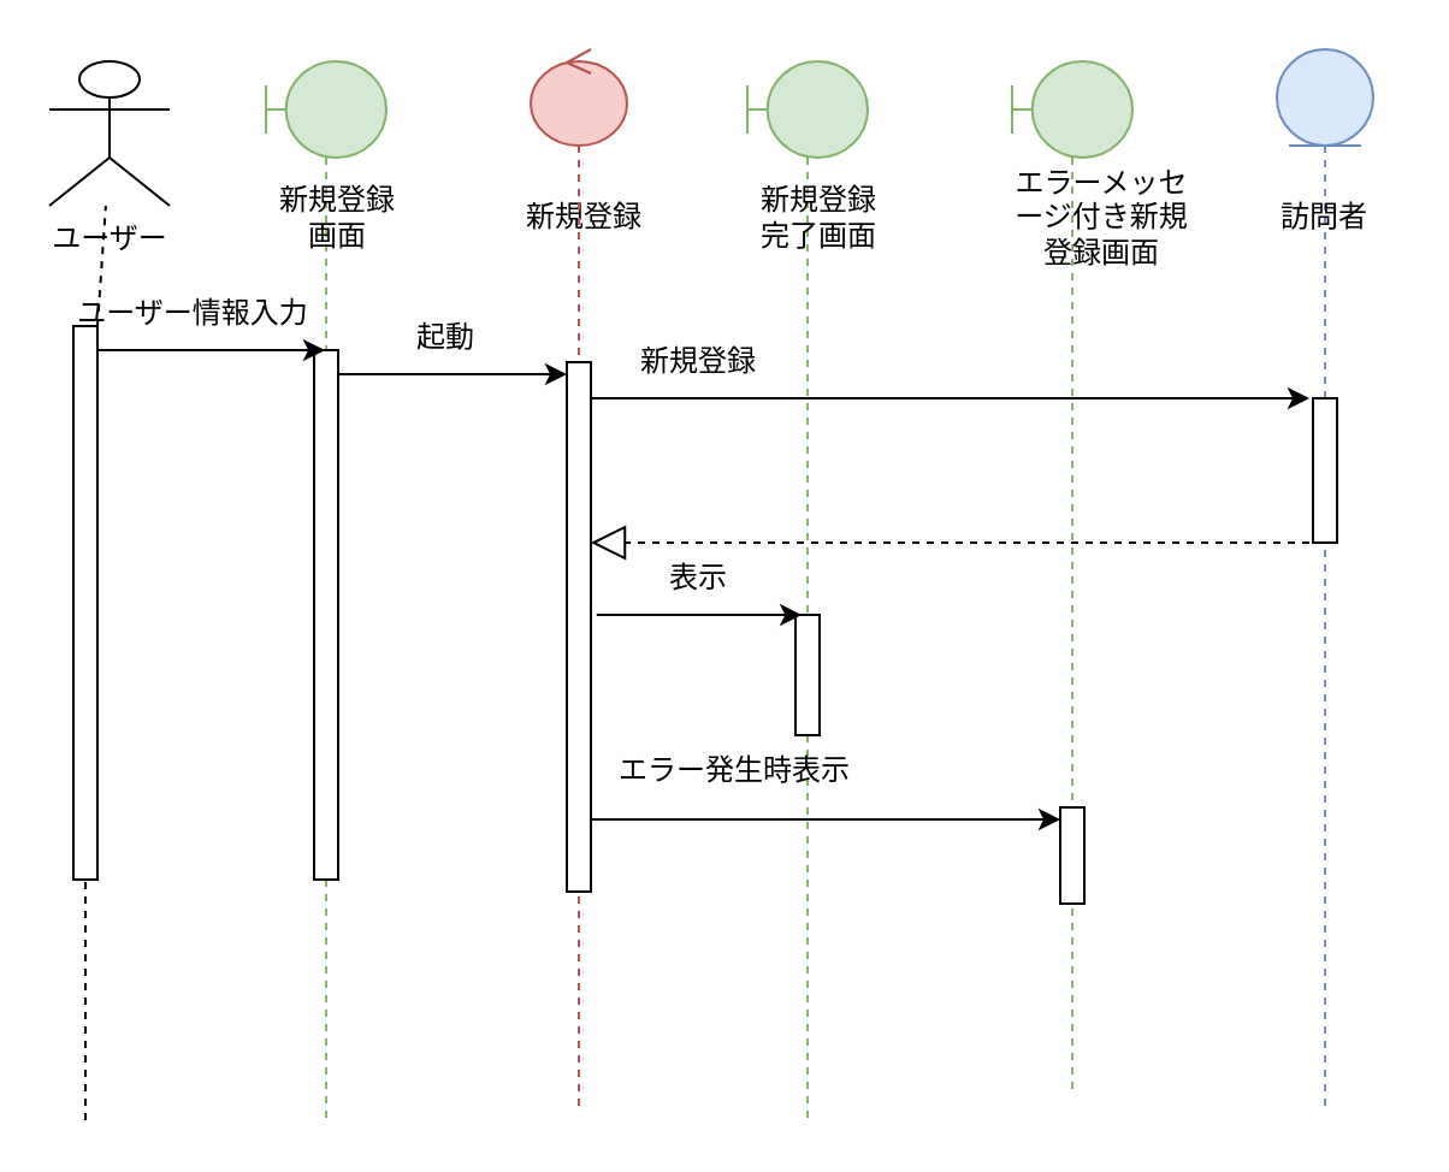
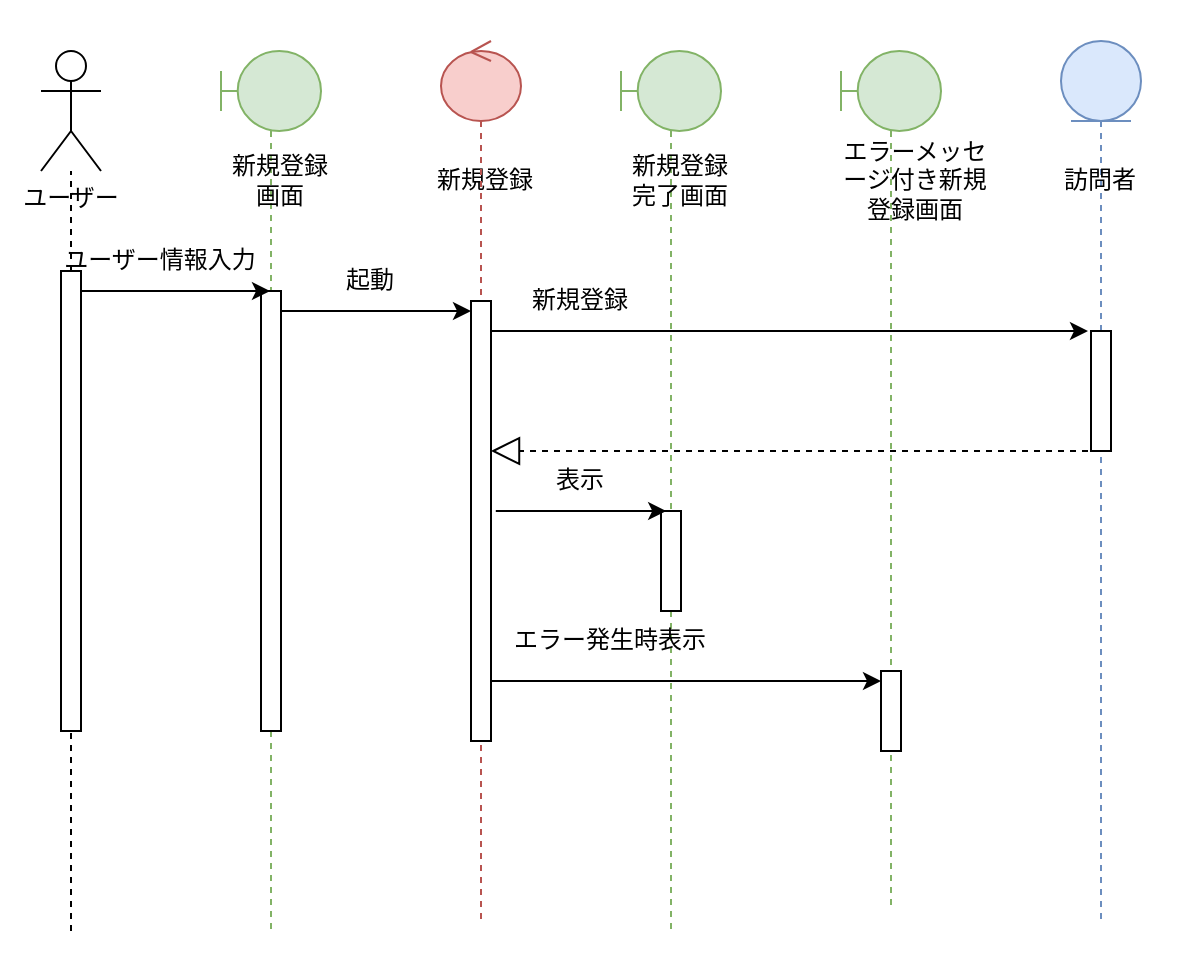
- <mxCell id="2" value="ユーザー" style="shape=umlActor;verticalLabelPosition=bottom;verticalAlign=top;html=1;outlineConnect=0;" vertex="1" parent="1"><mxGeometry x="20" y="25" width="50" height="60" as="geometry" /></mxCell>
+ <mxCell id="2" value="ユーザー" style="shape=umlActor;verticalLabelPosition=bottom;verticalAlign=top;html=1;outlineConnect=0;" vertex="1" parent="1"><mxGeometry x="20" y="25" width="30" height="60" as="geometry" /></mxCell>
